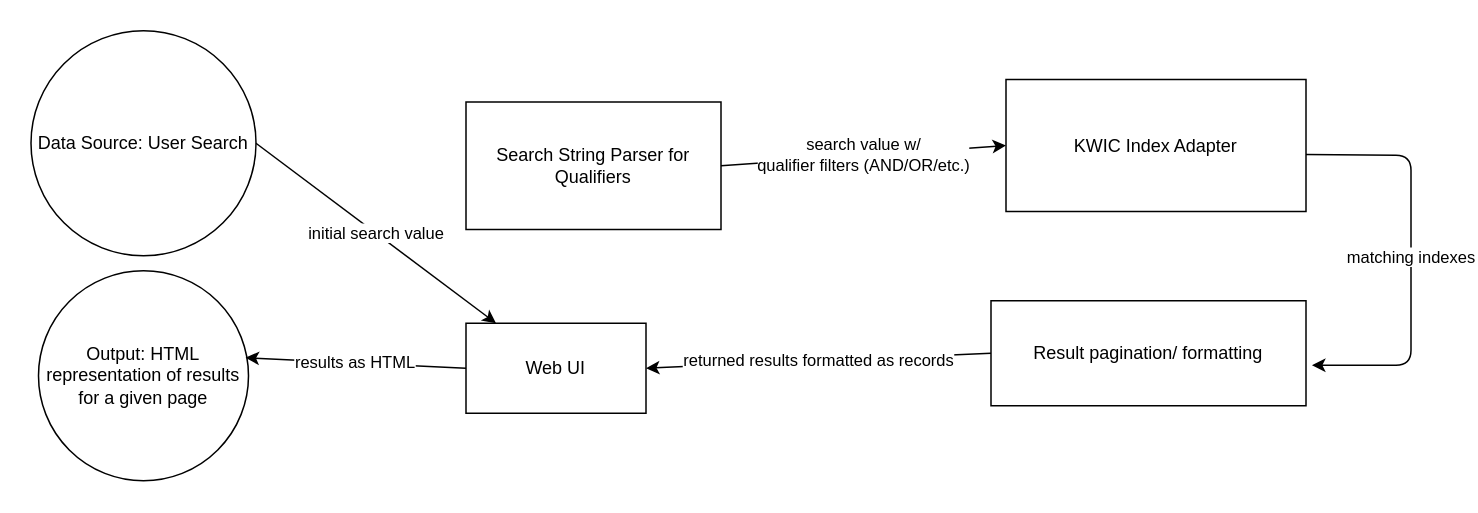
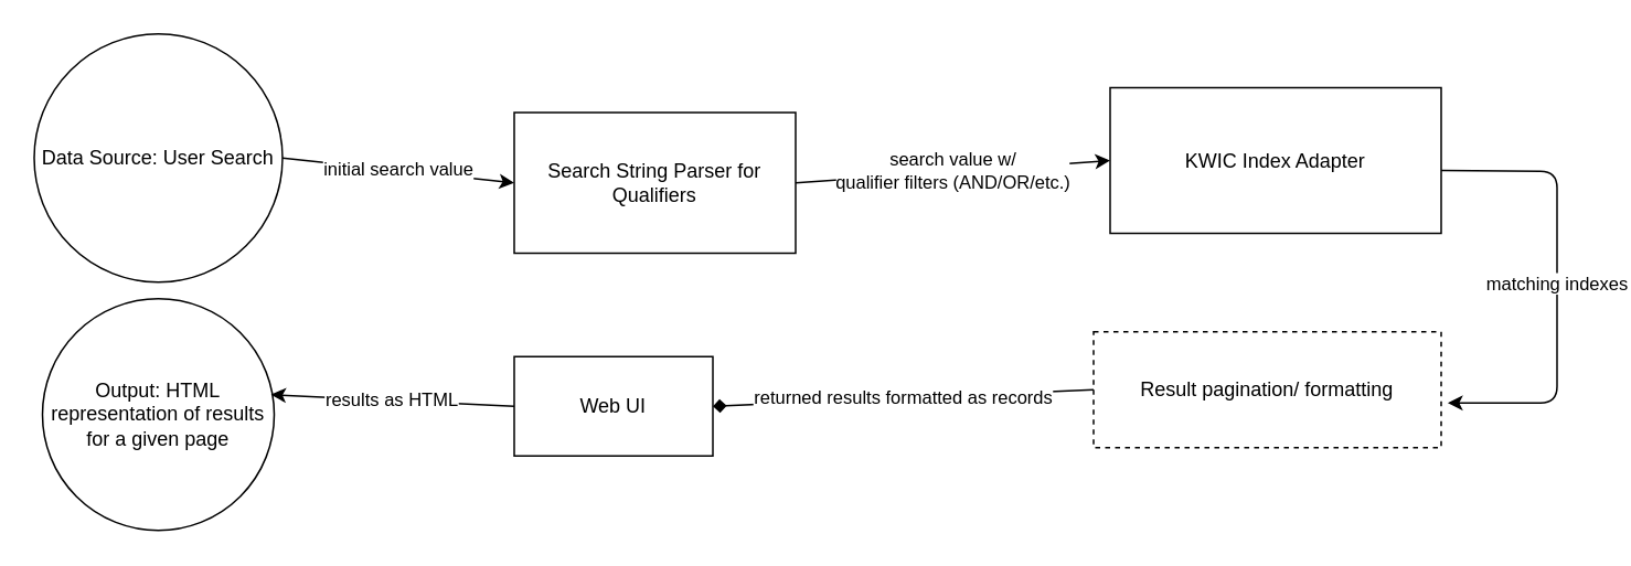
- <mxCell id="4" value="initial search value" style="endArrow=classic;html=1;exitX=1;exitY=0.5;exitDx=0;exitDy=0;" edge="1" parent="1" source="2" target="10"><mxGeometry width="50" height="50" relative="1" as="geometry"><mxPoint x="230" y="90" as="sourcePoint" /><mxPoint x="220" y="45" as="targetPoint" /></mxGeometry></mxCell>
+ <mxCell id="4" value="initial search value" style="endArrow=classic;html=1;entryX=0;entryY=0.5;entryDx=0;entryDy=0;exitX=1;exitY=0.5;exitDx=0;exitDy=0;" edge="1" parent="1" source="2" target="3"><mxGeometry width="50" height="50" relative="1" as="geometry"><mxPoint x="230" y="90" as="sourcePoint" /><mxPoint x="220" y="45" as="targetPoint" /></mxGeometry></mxCell>
- <mxCell id="7" value="Result pagination/ formatting" style="rounded=0;whiteSpace=wrap;html=1;" vertex="1" parent="1"><mxGeometry x="660" y="200" width="210" height="70" as="geometry" /></mxCell>
+ <mxCell id="7" value="Result pagination/ formatting" style="rounded=0;whiteSpace=wrap;html=1;dashed=1;" vertex="1" parent="1"><mxGeometry x="660" y="200" width="210" height="70" as="geometry" /></mxCell>
- <mxCell id="11" value="returned results formatted as records" style="endArrow=classic;html=1;exitX=0;exitY=0.5;exitDx=0;exitDy=0;entryX=1;entryY=0.5;entryDx=0;entryDy=0;" edge="1" parent="1" source="7" target="10"><mxGeometry width="50" height="50" relative="1" as="geometry"><mxPoint x="20" y="380" as="sourcePoint" /><mxPoint x="504" y="239" as="targetPoint" /></mxGeometry></mxCell>
+ <mxCell id="11" value="returned results formatted as records" style="endArrow=diamond;html=1;exitX=0;exitY=0.5;exitDx=0;exitDy=0;entryX=1;entryY=0.5;entryDx=0;entryDy=0;" edge="1" parent="1" source="7" target="10"><mxGeometry width="50" height="50" relative="1" as="geometry"><mxPoint x="20" y="380" as="sourcePoint" /><mxPoint x="504" y="239" as="targetPoint" /></mxGeometry></mxCell>
